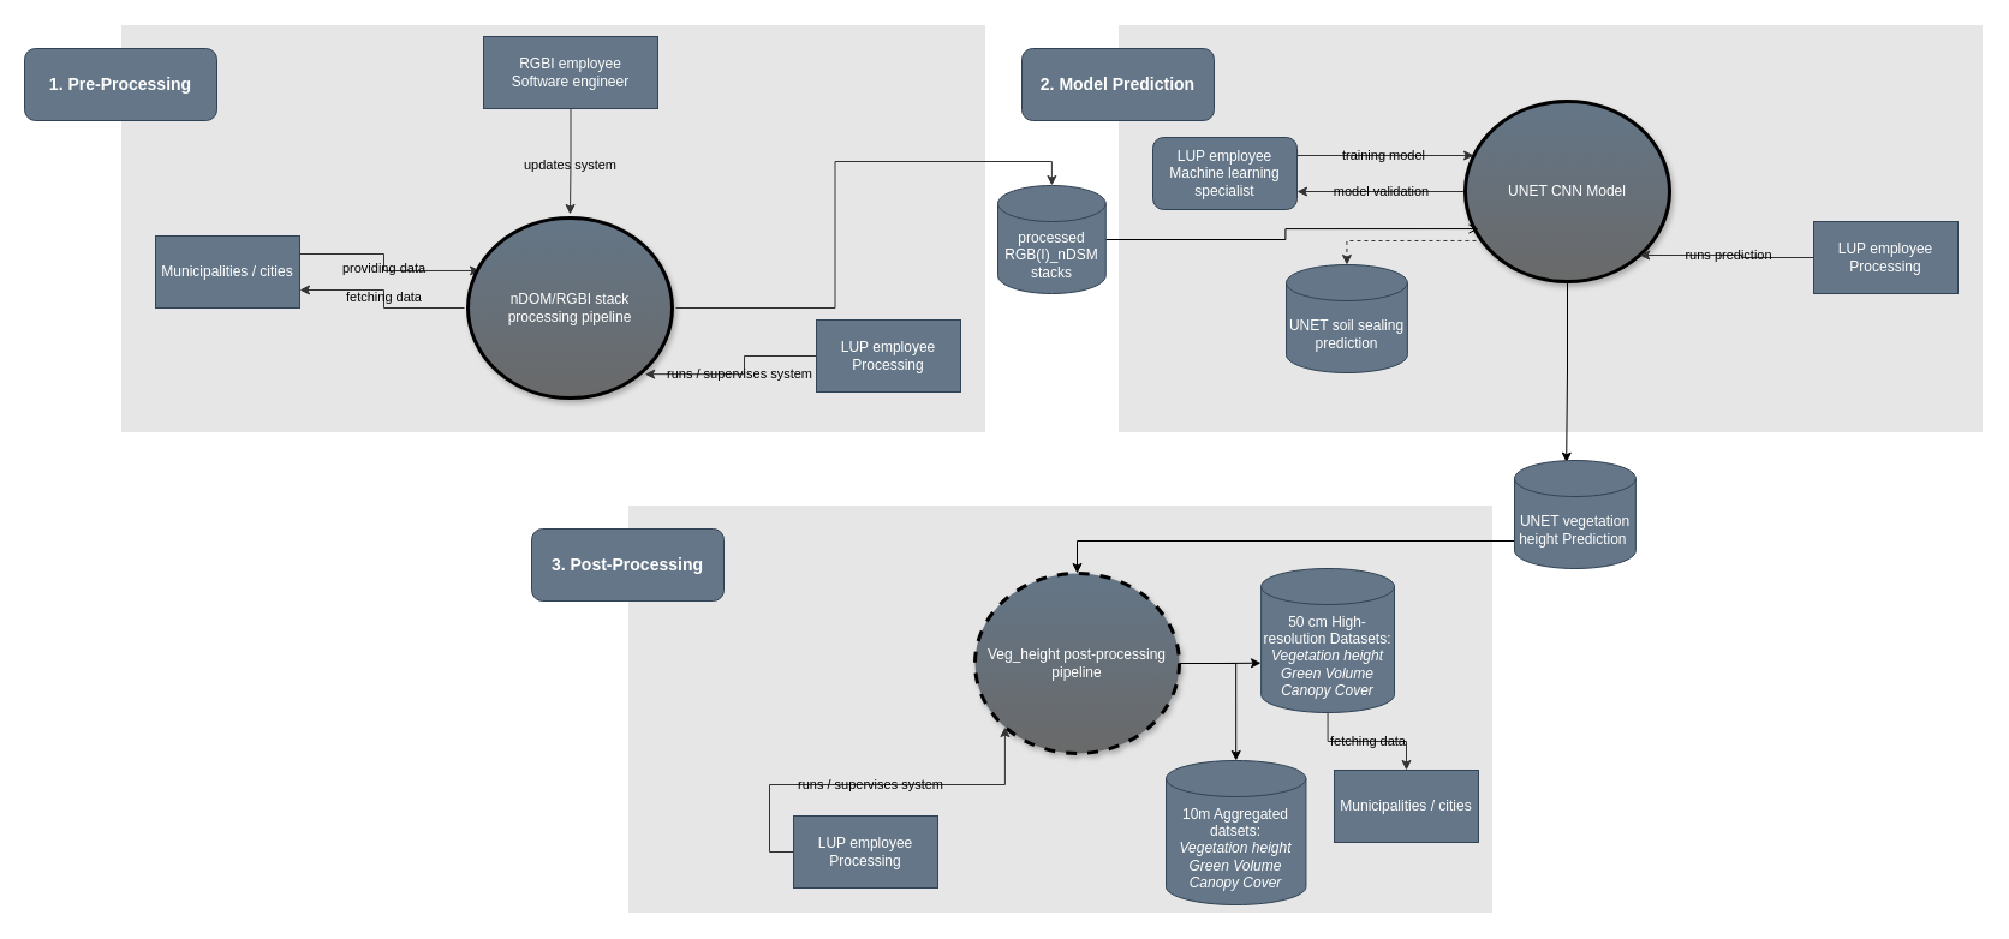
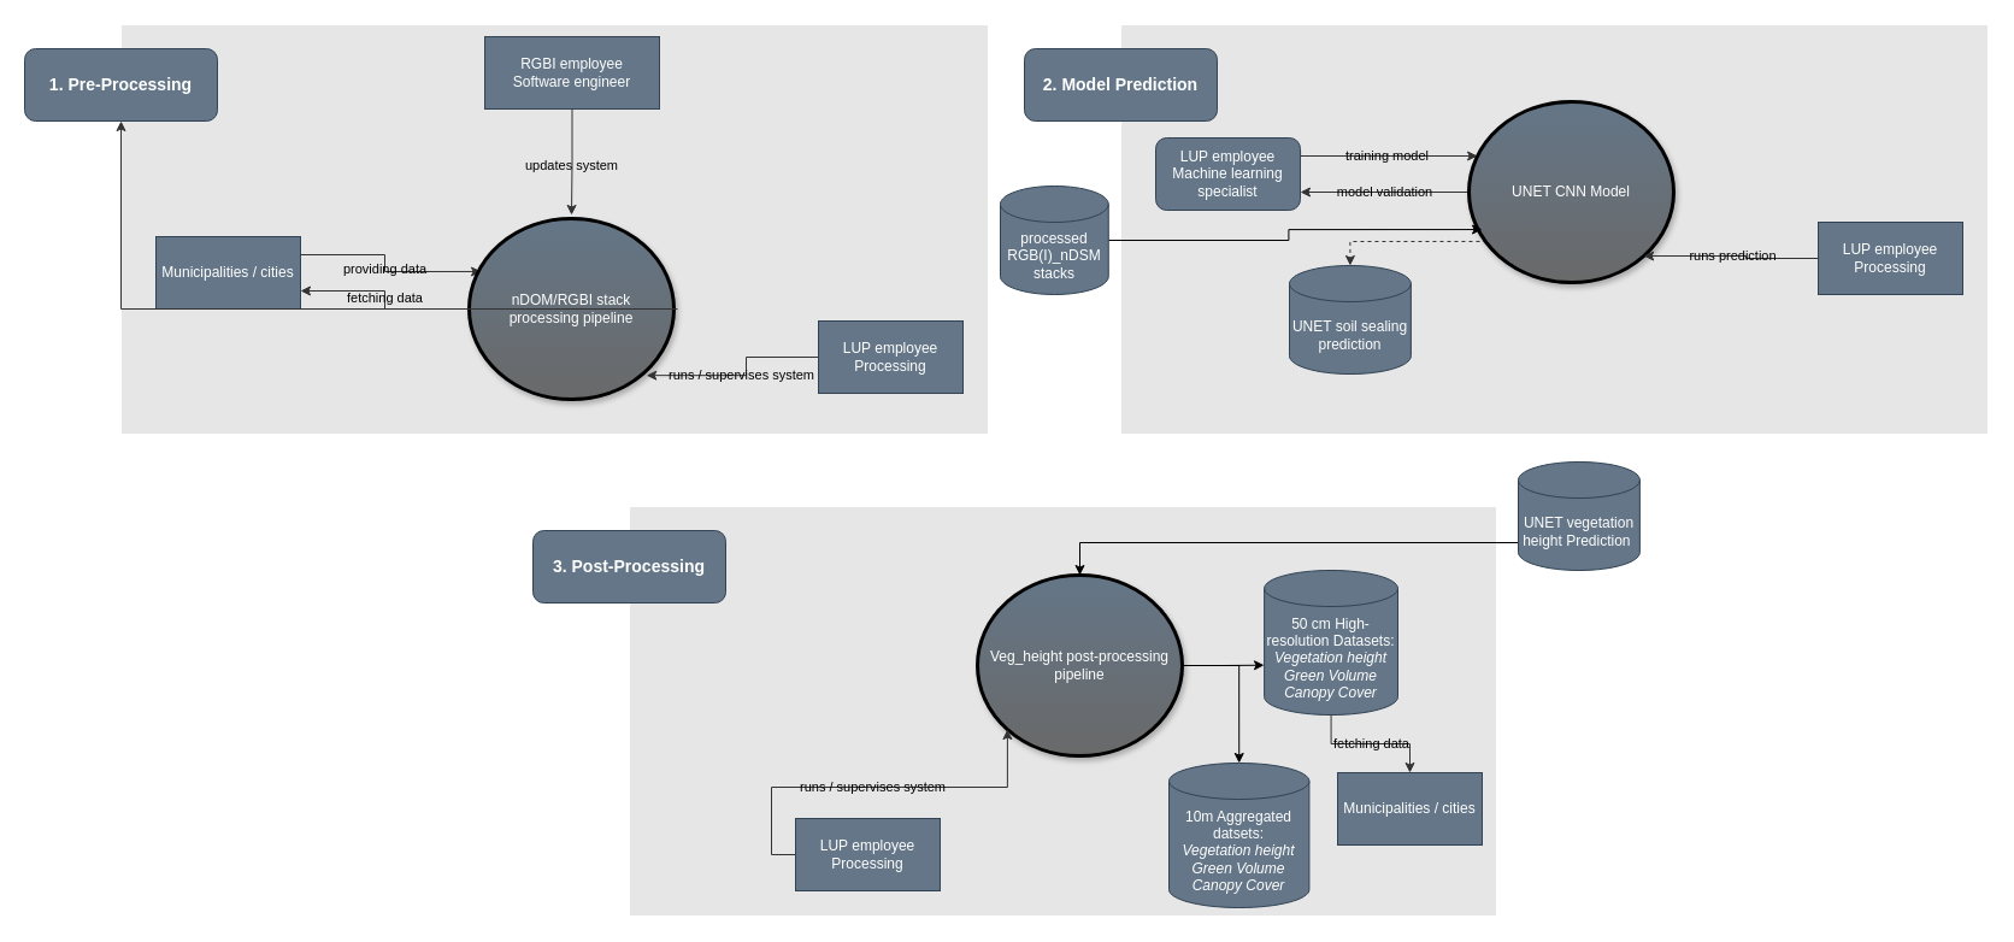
- <mxCell id="22" value="" style="edgeStyle=orthogonalEdgeStyle;rounded=0;orthogonalLoop=1;jettySize=auto;html=1;entryX=0.5;entryY=0;entryDx=0;entryDy=0;fontSize=11;labelBackgroundColor=none;strokeColor=#333333;fontColor=#FFFFFF;exitX=1;exitY=0.5;exitDx=0;exitDy=0;" parent="1" source="6" target="24" edge="1"><mxGeometry x="-0.135" relative="1" as="geometry"><mxPoint x="474" y="316" as="sourcePoint" /><mxPoint x="474" y="464" as="targetPoint" /><mxPoint as="offset" /></mxGeometry></mxCell>
+ <mxCell id="22" value="" style="edgeStyle=orthogonalEdgeStyle;rounded=0;orthogonalLoop=1;jettySize=auto;html=1;fontSize=11;labelBackgroundColor=none;strokeColor=#333333;fontColor=#FFFFFF;exitX=1;exitY=0.5;exitDx=0;exitDy=0;" parent="1" source="6" target="11" edge="1"><mxGeometry x="-0.135" relative="1" as="geometry"><mxPoint x="474" y="316" as="sourcePoint" /><mxPoint x="474" y="464" as="targetPoint" /><mxPoint as="offset" /></mxGeometry></mxCell>
- <mxCell id="23" style="edgeStyle=orthogonalEdgeStyle;rounded=0;orthogonalLoop=1;jettySize=auto;html=1;exitX=1;exitY=0.5;exitDx=0;exitDy=0;exitPerimeter=0;entryX=0.065;entryY=0.707;entryDx=0;entryDy=0;entryPerimeter=0;endArrow=open;" edge="1" parent="1" source="24" target="18"><mxGeometry relative="1" as="geometry" /></mxCell>
+ <mxCell id="23" style="edgeStyle=orthogonalEdgeStyle;rounded=0;orthogonalLoop=1;jettySize=auto;html=1;exitX=1;exitY=0.5;exitDx=0;exitDy=0;exitPerimeter=0;entryX=0.065;entryY=0.707;entryDx=0;entryDy=0;entryPerimeter=0;" edge="1" parent="1" source="24" target="18"><mxGeometry relative="1" as="geometry" /></mxCell>
- <mxCell id="17" style="edgeStyle=orthogonalEdgeStyle;rounded=0;orthogonalLoop=1;jettySize=auto;html=1;exitX=0.5;exitY=1;exitDx=0;exitDy=0;entryX=0.428;entryY=0.019;entryDx=0;entryDy=0;entryPerimeter=0;" edge="1" parent="1" source="18" target="36"><mxGeometry relative="1" as="geometry" /></mxCell>
- <mxCell id="31" value="Veg_height post-processing pipeline" style="ellipse;whiteSpace=wrap;html=1;fillColor=#647687;fontColor=#ffffff;strokeColor=#000000;shadow=1;gradientColor=#696969;strokeWidth=3;dashed=1;" parent="1" vertex="1"><mxGeometry x="811" y="477" width="170" height="150" as="geometry" /></mxCell>
+ <mxCell id="31" value="Veg_height post-processing pipeline" style="ellipse;whiteSpace=wrap;html=1;fillColor=#647687;fontColor=#ffffff;strokeColor=#000000;shadow=1;gradientColor=#696969;strokeWidth=3;" parent="1" vertex="1"><mxGeometry x="811" y="477" width="170" height="150" as="geometry" /></mxCell>
